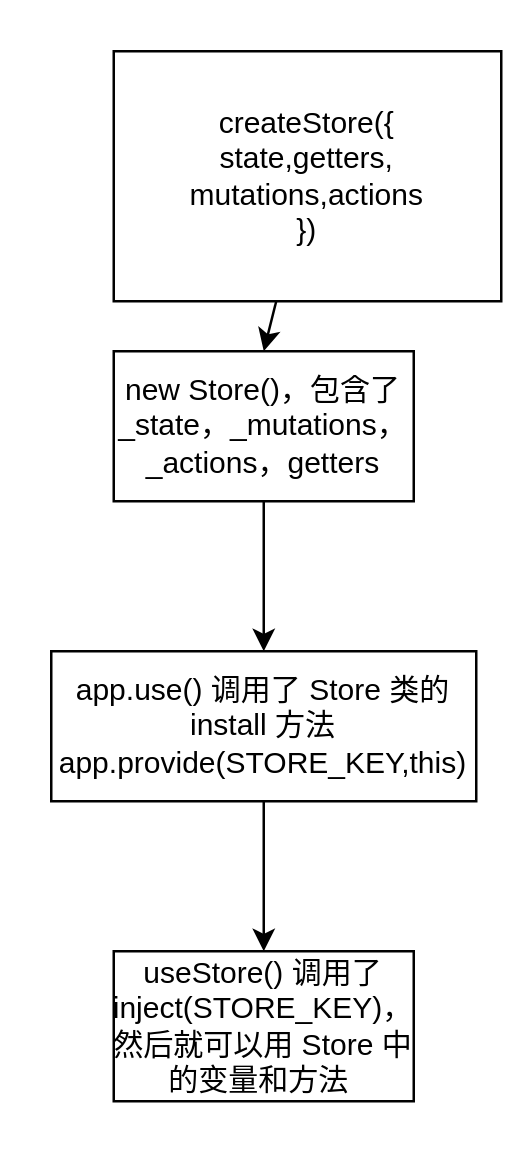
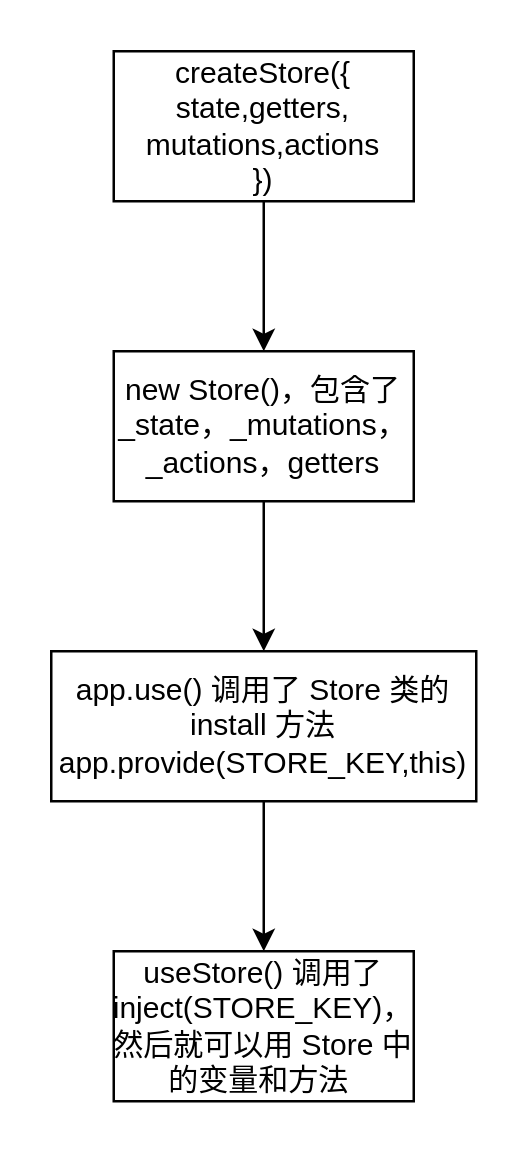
- <mxCell id="3" value="createStore({&lt;br&gt;state,getters,&lt;br&gt;mutations,actions&lt;br&gt;})" style="rounded=0;whiteSpace=wrap;html=1;" vertex="1" parent="1"><mxGeometry x="45" y="20" width="155" height="100" as="geometry" /></mxCell>
+ <mxCell id="3" value="createStore({&lt;br&gt;state,getters,&lt;br&gt;mutations,actions&lt;br&gt;})" style="rounded=0;whiteSpace=wrap;html=1;" vertex="1" parent="1"><mxGeometry x="45" y="20" width="120" height="60" as="geometry" /></mxCell>
